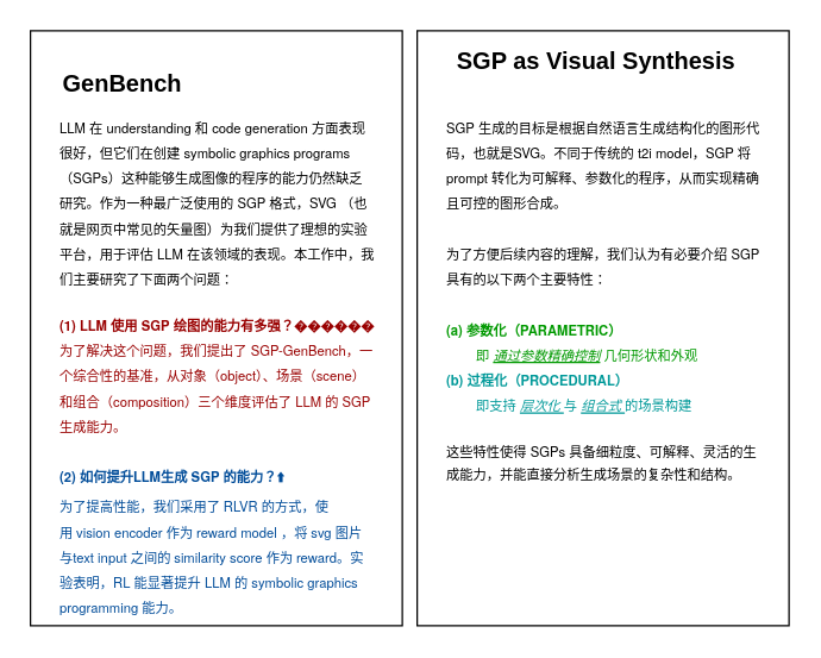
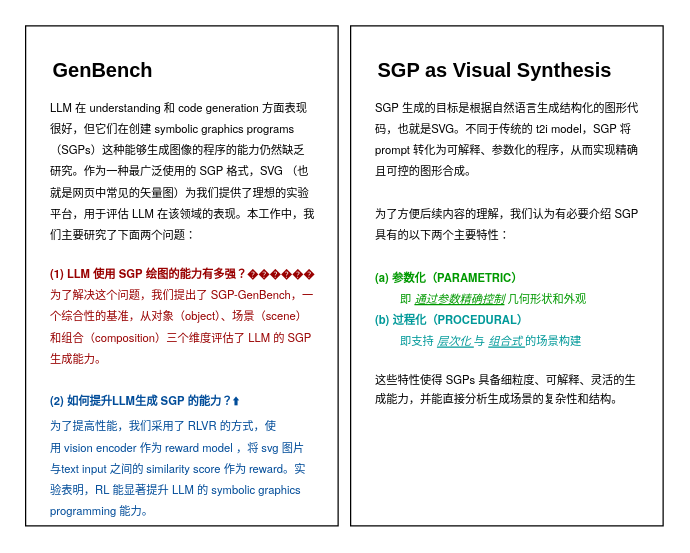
- <mxCell id="6" value="&lt;p style=&quot;margin: 0px; font-style: normal; font-variant-caps: normal; font-stretch: normal; line-height: normal; font-size-adjust: none; font-kerning: auto; font-variant-alternates: normal; font-variant-ligatures: normal; font-variant-numeric: normal; font-variant-east-asian: normal; font-variant-position: normal; font-feature-settings: normal; font-optical-sizing: auto; font-variation-settings: normal;&quot;&gt;&lt;font face=&quot;Helvetica&quot; style=&quot;font-size: 16px;&quot;&gt;&lt;b&gt;SGP as Visual Synthesis&lt;/b&gt;&lt;/font&gt;&lt;/p&gt;" style="text;html=1;align=left;verticalAlign=middle;whiteSpace=wrap;rounded=0;" parent="1" vertex="1"><mxGeometry x="305" y="25" width="210" height="30" as="geometry" /></mxCell>
+ <mxCell id="6" value="&lt;p style=&quot;margin: 0px; font-style: normal; font-variant-caps: normal; font-stretch: normal; line-height: normal; font-size-adjust: none; font-kerning: auto; font-variant-alternates: normal; font-variant-ligatures: normal; font-variant-numeric: normal; font-variant-east-asian: normal; font-variant-position: normal; font-feature-settings: normal; font-optical-sizing: auto; font-variation-settings: normal;&quot;&gt;&lt;font face=&quot;Helvetica&quot; style=&quot;font-size: 16px;&quot;&gt;&lt;b&gt;SGP as Visual Synthesis&lt;/b&gt;&lt;/font&gt;&lt;/p&gt;" style="text;html=1;align=left;verticalAlign=middle;whiteSpace=wrap;rounded=0;" parent="1" vertex="1"><mxGeometry x="300" y="40" width="210" height="30" as="geometry" /></mxCell>
